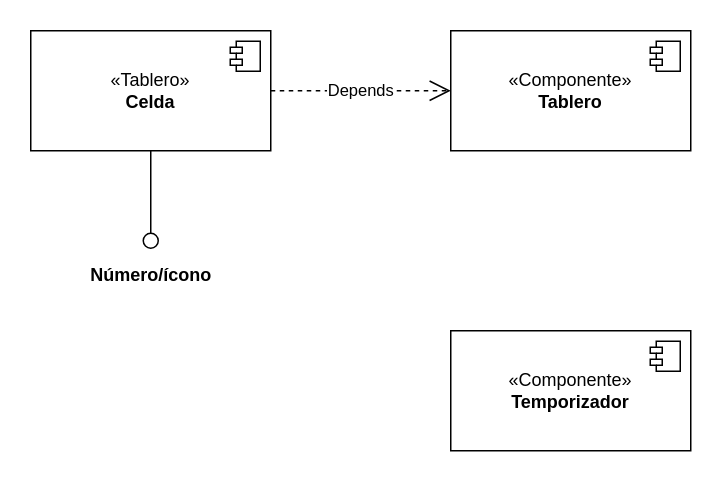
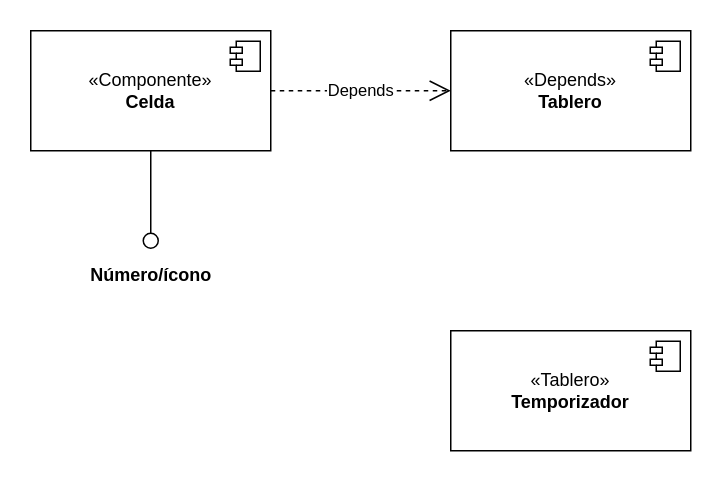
- <mxCell id="2" value="«Tablero»&lt;br&gt;&lt;b&gt;Celda&lt;/b&gt;" style="html=1;dropTarget=0;whiteSpace=wrap;" vertex="1" parent="1"><mxGeometry x="20" y="20" width="160" height="80" as="geometry" /></mxCell>
+ <mxCell id="2" value="«Componente»&lt;br&gt;&lt;b&gt;Celda&lt;/b&gt;" style="html=1;dropTarget=0;whiteSpace=wrap;" vertex="1" parent="1"><mxGeometry x="20" y="20" width="160" height="80" as="geometry" /></mxCell>
- <mxCell id="4" value="«Componente»&lt;br&gt;&lt;b&gt;Tablero&lt;/b&gt;" style="html=1;dropTarget=0;whiteSpace=wrap;" vertex="1" parent="1"><mxGeometry x="300" y="20" width="160" height="80" as="geometry" /></mxCell>
+ <mxCell id="4" value="«Depends»&lt;br&gt;&lt;b&gt;Tablero&lt;/b&gt;" style="html=1;dropTarget=0;whiteSpace=wrap;" vertex="1" parent="1"><mxGeometry x="300" y="20" width="160" height="80" as="geometry" /></mxCell>
- <mxCell id="7" value="«Componente»&lt;br&gt;&lt;b&gt;Temporizador&lt;/b&gt;" style="html=1;dropTarget=0;whiteSpace=wrap;" vertex="1" parent="1"><mxGeometry x="300" y="220" width="160" height="80" as="geometry" /></mxCell>
+ <mxCell id="7" value="«Tablero»&lt;br&gt;&lt;b&gt;Temporizador&lt;/b&gt;" style="html=1;dropTarget=0;whiteSpace=wrap;" vertex="1" parent="1"><mxGeometry x="300" y="220" width="160" height="80" as="geometry" /></mxCell>
